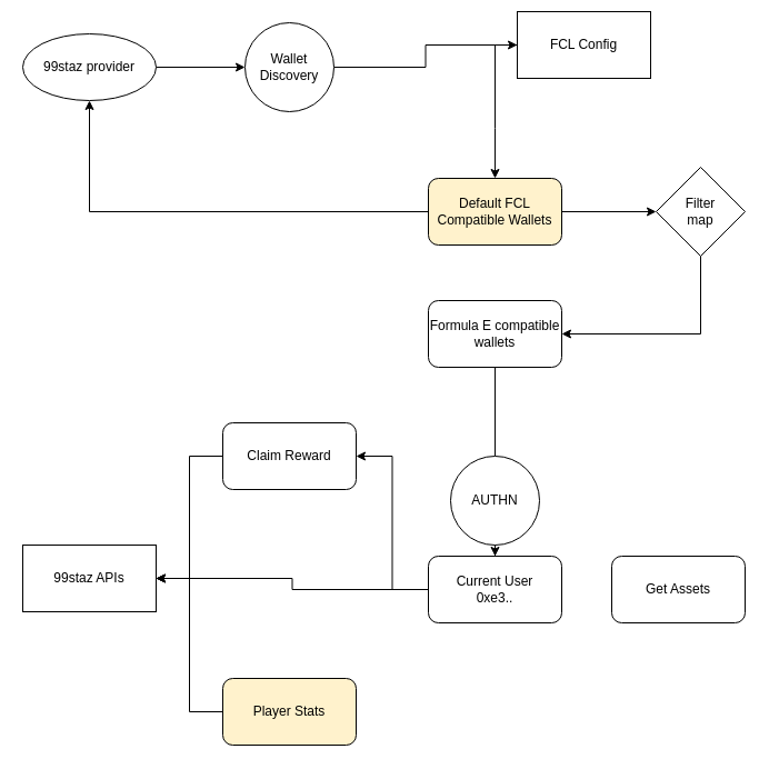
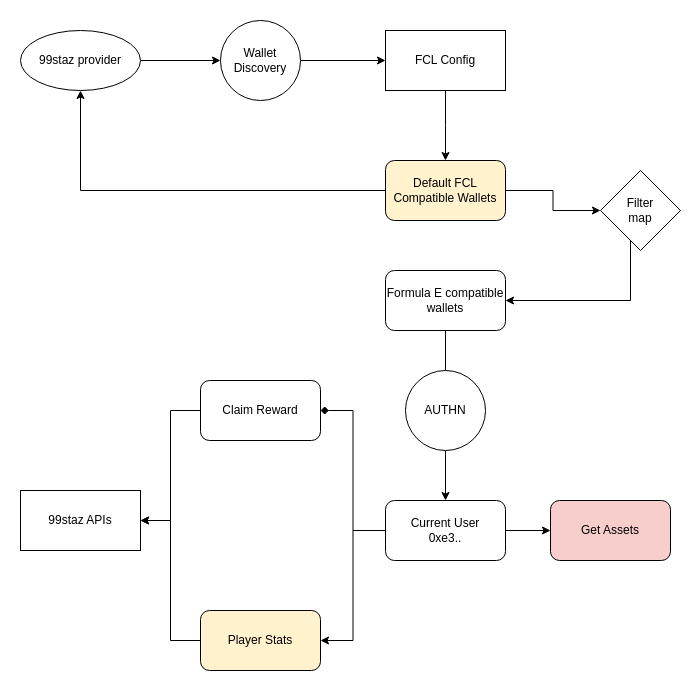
- <mxCell id="5" value="FCL Config" style="rounded=0;whiteSpace=wrap;html=1;" vertex="1" parent="1"><mxGeometry x="465" y="10" width="120" height="60" as="geometry" /></mxCell>
+ <mxCell id="5" value="FCL Config" style="rounded=0;whiteSpace=wrap;html=1;" vertex="1" parent="1"><mxGeometry x="385" y="30" width="120" height="60" as="geometry" /></mxCell>
- <mxCell id="10" value="Filter&lt;br&gt;map" style="rhombus;whiteSpace=wrap;html=1;" vertex="1" parent="1"><mxGeometry x="590" y="150" width="80" height="80" as="geometry" /></mxCell>
+ <mxCell id="10" value="Filter&lt;br&gt;map" style="rhombus;whiteSpace=wrap;html=1;" vertex="1" parent="1"><mxGeometry x="600" y="170" width="80" height="80" as="geometry" /></mxCell>
- <mxCell id="16" style="edgeStyle=orthogonalEdgeStyle;rounded=0;orthogonalLoop=1;jettySize=auto;html=1;entryX=1;entryY=0.5;entryDx=0;entryDy=0;" edge="1" parent="1" source="18" target="20"><mxGeometry relative="1" as="geometry" /></mxCell>
+ <mxCell id="16" style="edgeStyle=orthogonalEdgeStyle;rounded=0;orthogonalLoop=1;jettySize=auto;html=1;entryX=1;entryY=0.5;entryDx=0;entryDy=0;endArrow=diamond;" edge="1" parent="1" source="18" target="20"><mxGeometry relative="1" as="geometry" /></mxCell>
- <mxCell id="14" value="AUTHN" style="ellipse;whiteSpace=wrap;html=1;rounded=1;" vertex="1" parent="1"><mxGeometry x="405" y="410" width="80" height="80" as="geometry" /></mxCell>
+ <mxCell id="14" value="AUTHN" style="ellipse;whiteSpace=wrap;html=1;rounded=1;" vertex="1" parent="1"><mxGeometry x="405" y="370" width="80" height="80" as="geometry" /></mxCell>
- <mxCell id="17" style="edgeStyle=orthogonalEdgeStyle;rounded=0;orthogonalLoop=1;jettySize=auto;html=1;" edge="1" parent="1" source="18" target="26"><mxGeometry relative="1" as="geometry"><mxPoint x="340" y="660" as="targetPoint" /></mxGeometry></mxCell>
+ <mxCell id="17" style="edgeStyle=orthogonalEdgeStyle;rounded=0;orthogonalLoop=1;jettySize=auto;html=1;entryX=1;entryY=0.5;entryDx=0;entryDy=0;" edge="1" parent="1" source="18" target="23"><mxGeometry relative="1" as="geometry"><mxPoint x="340" y="660" as="targetPoint" /></mxGeometry></mxCell>
+ <mxCell id="15" style="edgeStyle=orthogonalEdgeStyle;rounded=0;orthogonalLoop=1;jettySize=auto;html=1;entryX=0;entryY=0.5;entryDx=0;entryDy=0;" edge="1" parent="1" source="18" target="21"><mxGeometry relative="1" as="geometry" /></mxCell>
- <mxCell id="21" value="Get Assets" style="whiteSpace=wrap;html=1;rounded=1;" vertex="1" parent="1"><mxGeometry x="550" y="500" width="120" height="60" as="geometry" /></mxCell>
+ <mxCell id="21" value="Get Assets" style="whiteSpace=wrap;html=1;rounded=1;fillColor=#f8cecc;" vertex="1" parent="1"><mxGeometry x="550" y="500" width="120" height="60" as="geometry" /></mxCell>
